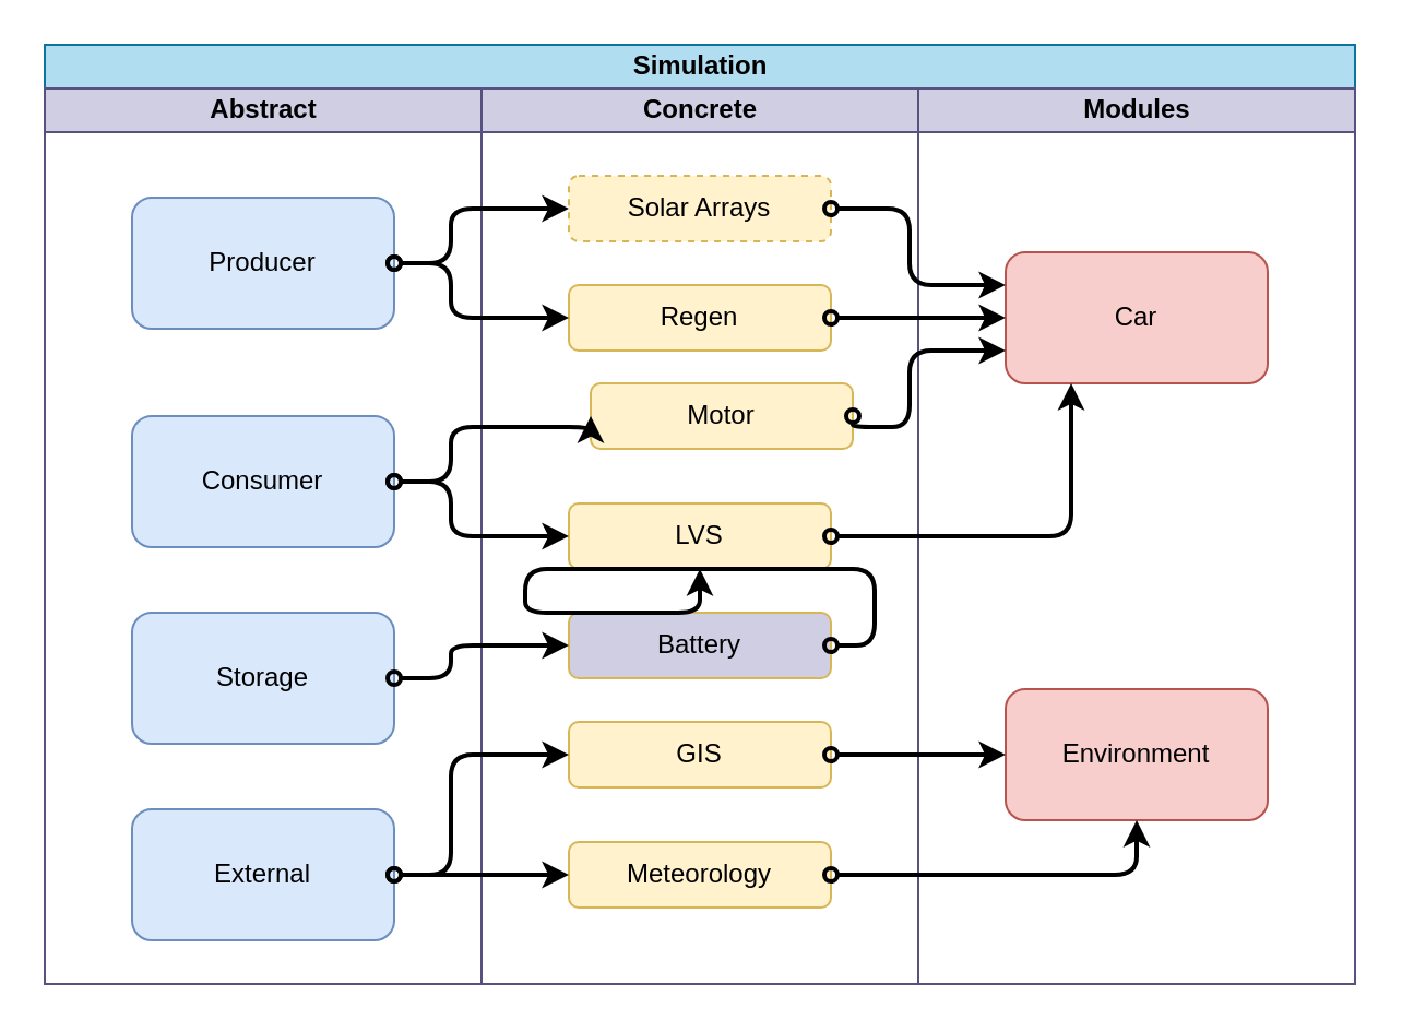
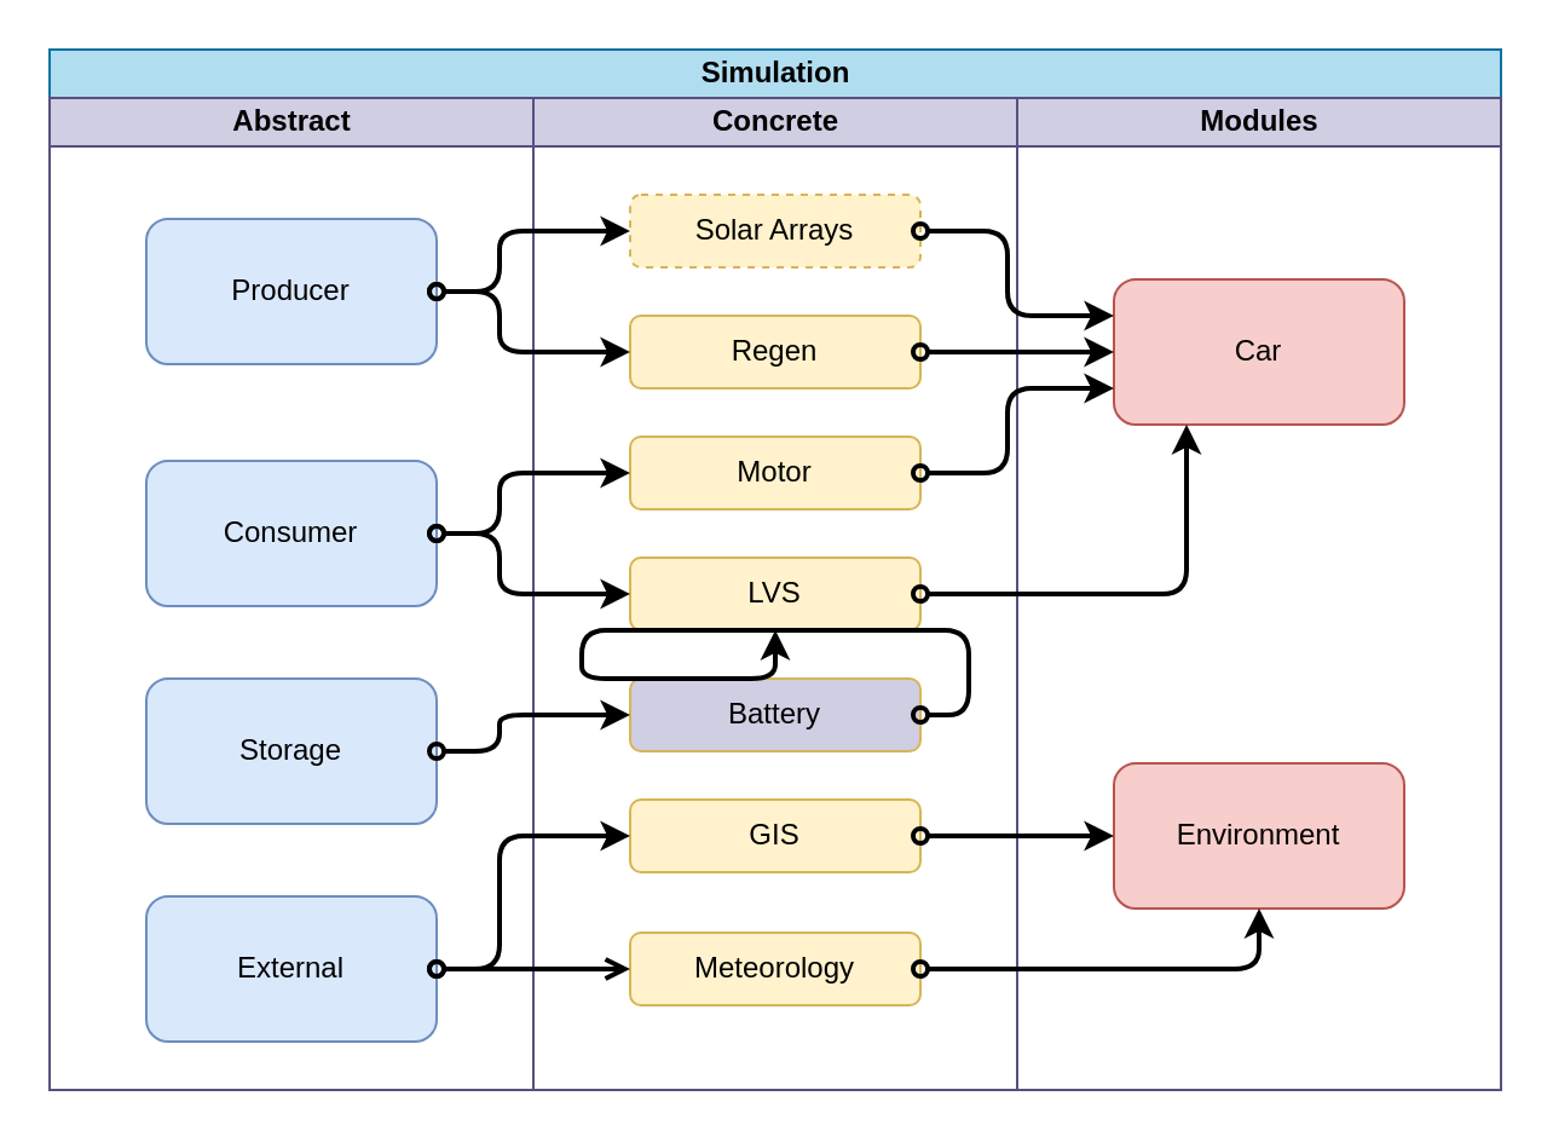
- <mxCell id="12" value="Motor" style="rounded=1;whiteSpace=wrap;html=1;fillColor=#fff2cc;strokeColor=#d6b656;" parent="8" vertex="1"><mxGeometry x="50" y="135" width="120" height="30" as="geometry" /></mxCell>
+ <mxCell id="12" value="Motor" style="rounded=1;whiteSpace=wrap;html=1;fillColor=#fff2cc;strokeColor=#d6b656;" parent="8" vertex="1"><mxGeometry x="40" y="140" width="120" height="30" as="geometry" /></mxCell>
- <mxCell id="25" style="edgeStyle=orthogonalEdgeStyle;rounded=1;orthogonalLoop=1;jettySize=auto;html=1;exitX=1;exitY=0.5;exitDx=0;exitDy=0;entryX=0;entryY=0.5;entryDx=0;entryDy=0;strokeWidth=2;endArrow=classic;endFill=1;startArrow=oval;startFill=0;" parent="2" source="7" target="14" edge="1"><mxGeometry relative="1" as="geometry" /></mxCell>
+ <mxCell id="25" style="edgeStyle=orthogonalEdgeStyle;rounded=1;orthogonalLoop=1;jettySize=auto;html=1;exitX=1;exitY=0.5;exitDx=0;exitDy=0;entryX=0;entryY=0.5;entryDx=0;entryDy=0;strokeWidth=2;endArrow=open;endFill=1;startArrow=oval;startFill=0;" parent="2" source="7" target="14" edge="1"><mxGeometry relative="1" as="geometry" /></mxCell>
